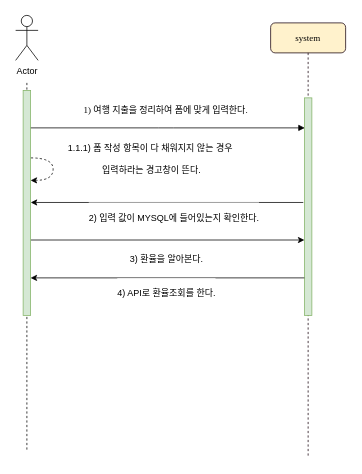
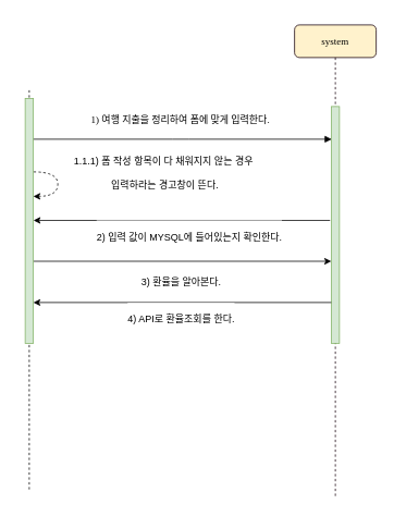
- <mxCell id="6" value="Actor" style="shape=umlActor;verticalLabelPosition=bottom;labelBackgroundColor=#ffffff;verticalAlign=top;html=1;outlineConnect=0;" parent="1" vertex="1"><mxGeometry x="20" y="20" width="30" height="60" as="geometry" /></mxCell>
